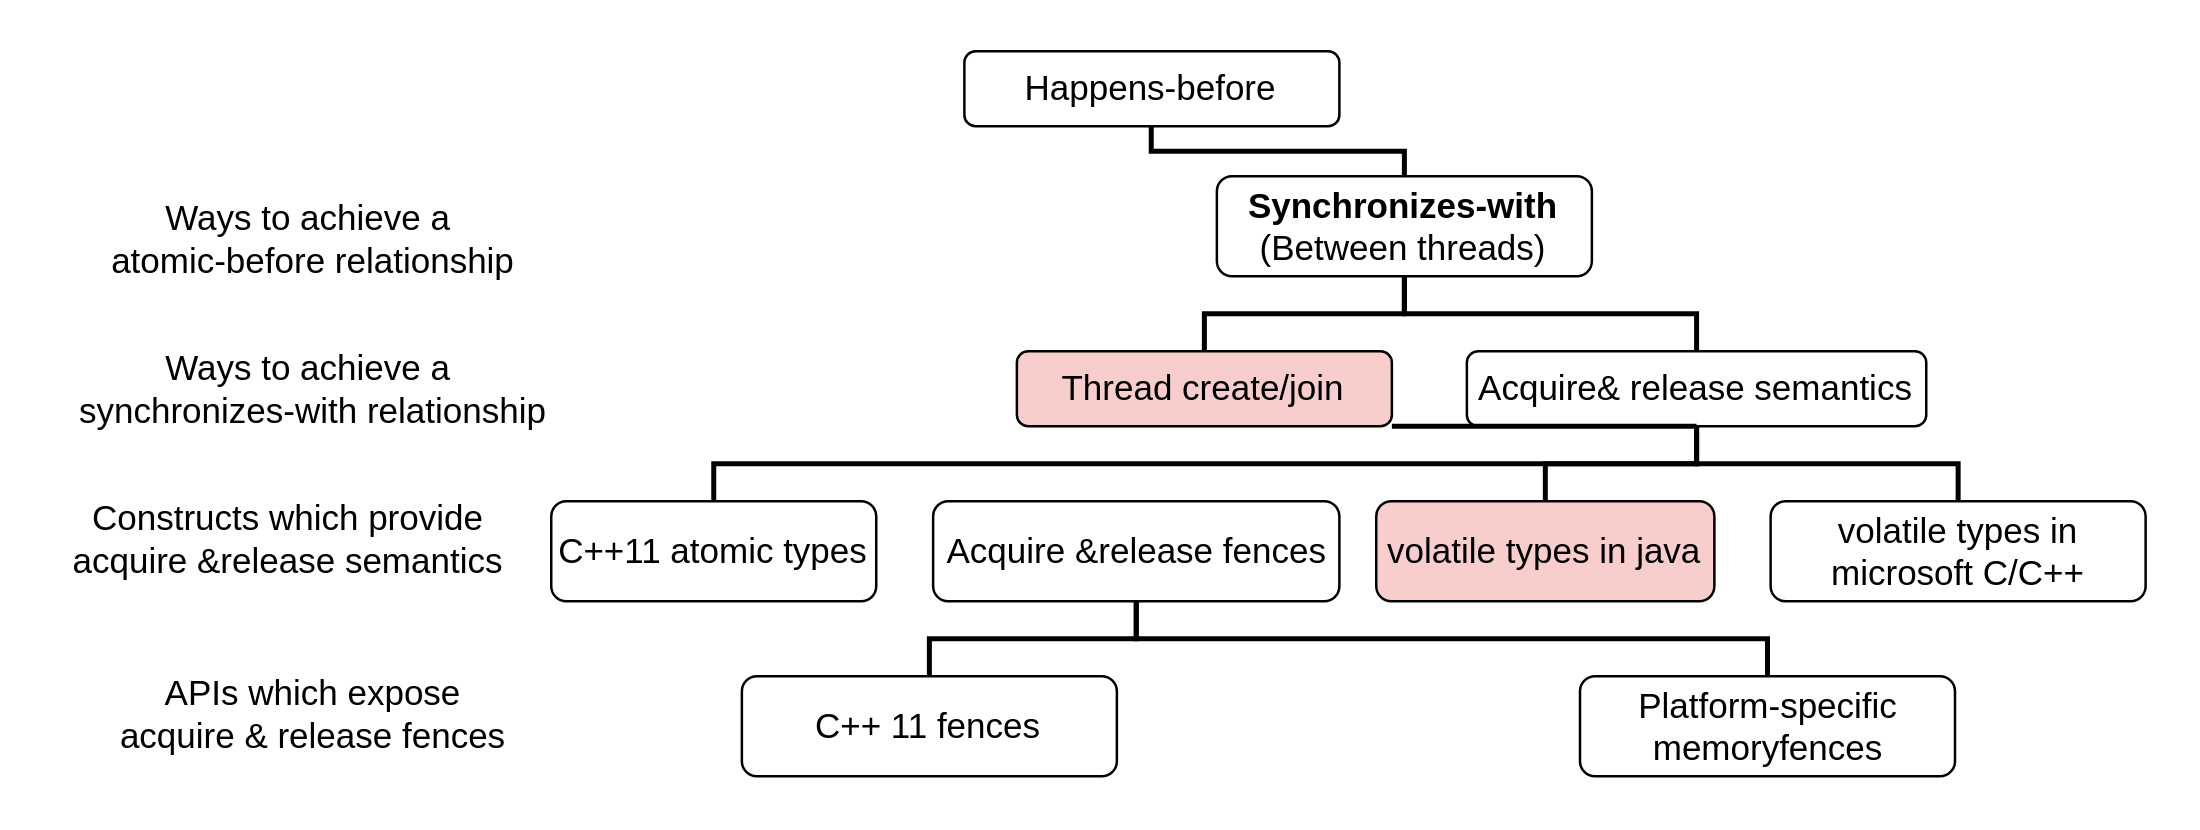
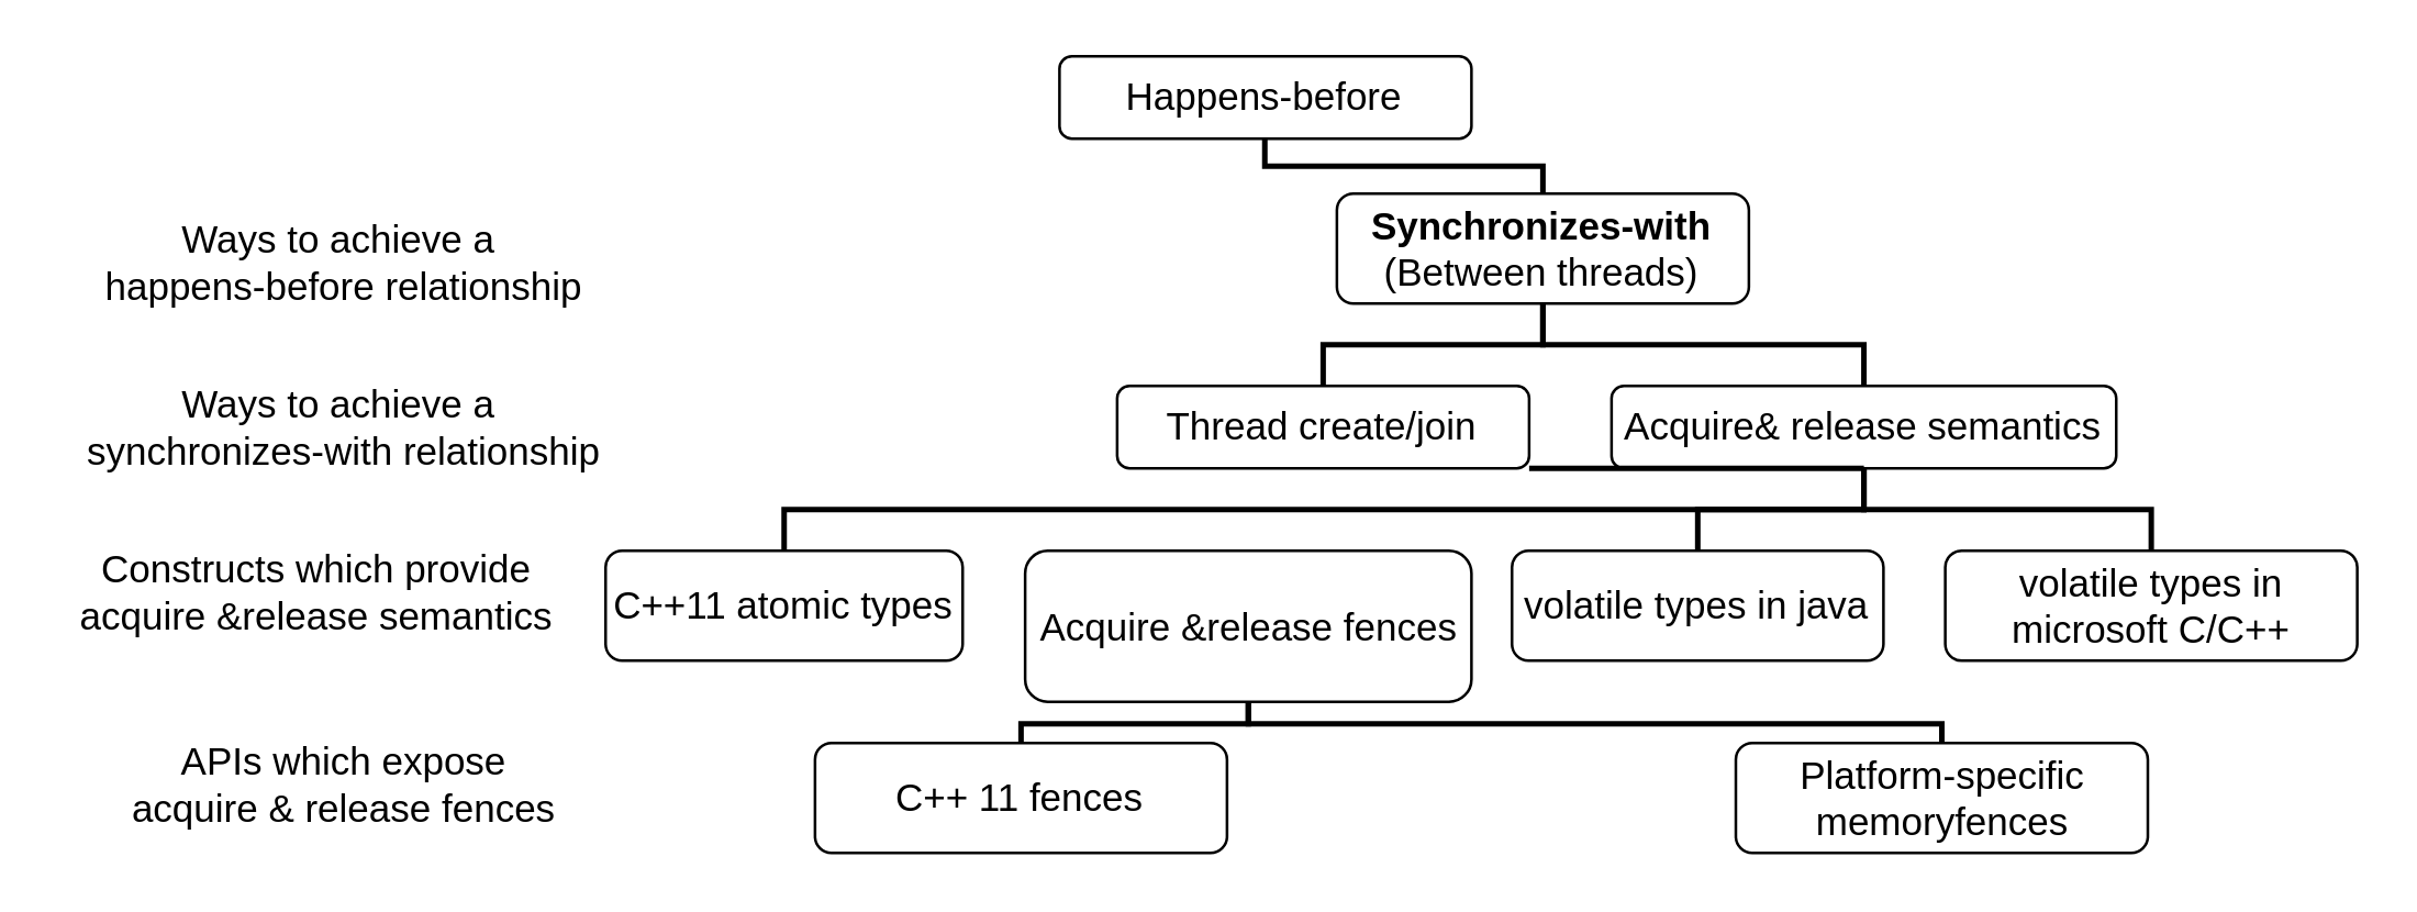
- <mxCell id="21" value="Ways to achieve a&amp;nbsp;&lt;div&gt;atomic-before relationship&lt;/div&gt;" style="text;html=1;align=center;verticalAlign=middle;whiteSpace=wrap;rounded=0;fontSize=14;" vertex="1" parent="1"><mxGeometry x="30" y="80" width="190" height="30" as="geometry" /></mxCell>
+ <mxCell id="21" value="Ways to achieve a&amp;nbsp;&lt;div&gt;happens-before relationship&lt;/div&gt;" style="text;html=1;align=center;verticalAlign=middle;whiteSpace=wrap;rounded=0;fontSize=14;" vertex="1" parent="1"><mxGeometry x="30" y="80" width="190" height="30" as="geometry" /></mxCell>
- <mxCell id="8" value="Thread create/join" style="rounded=1;whiteSpace=wrap;html=1;fontSize=14;fillColor=#f8cecc;" vertex="1" parent="1"><mxGeometry x="406.25" y="140" width="150" height="30" as="geometry" /></mxCell>
+ <mxCell id="8" value="Thread create/join" style="rounded=1;whiteSpace=wrap;html=1;fontSize=14;" vertex="1" parent="1"><mxGeometry x="406.25" y="140" width="150" height="30" as="geometry" /></mxCell>
- <mxCell id="5" value="Acquire &amp;amp;release fences" style="rounded=1;whiteSpace=wrap;html=1;fontSize=14;" vertex="1" parent="1"><mxGeometry x="372.75" y="200" width="162.5" height="40" as="geometry" /></mxCell>
+ <mxCell id="5" value="Acquire &amp;amp;release fences" style="rounded=1;whiteSpace=wrap;html=1;fontSize=14;" vertex="1" parent="1"><mxGeometry x="372.75" y="200" width="162.5" height="55" as="geometry" /></mxCell>
- <mxCell id="6" value="volatile types in java" style="rounded=1;whiteSpace=wrap;html=1;fontSize=14;fillColor=#f8cecc;" vertex="1" parent="1"><mxGeometry x="550" y="200" width="135.25" height="40" as="geometry" /></mxCell>
+ <mxCell id="6" value="volatile types in java" style="rounded=1;whiteSpace=wrap;html=1;fontSize=14;" vertex="1" parent="1"><mxGeometry x="550" y="200" width="135.25" height="40" as="geometry" /></mxCell>
